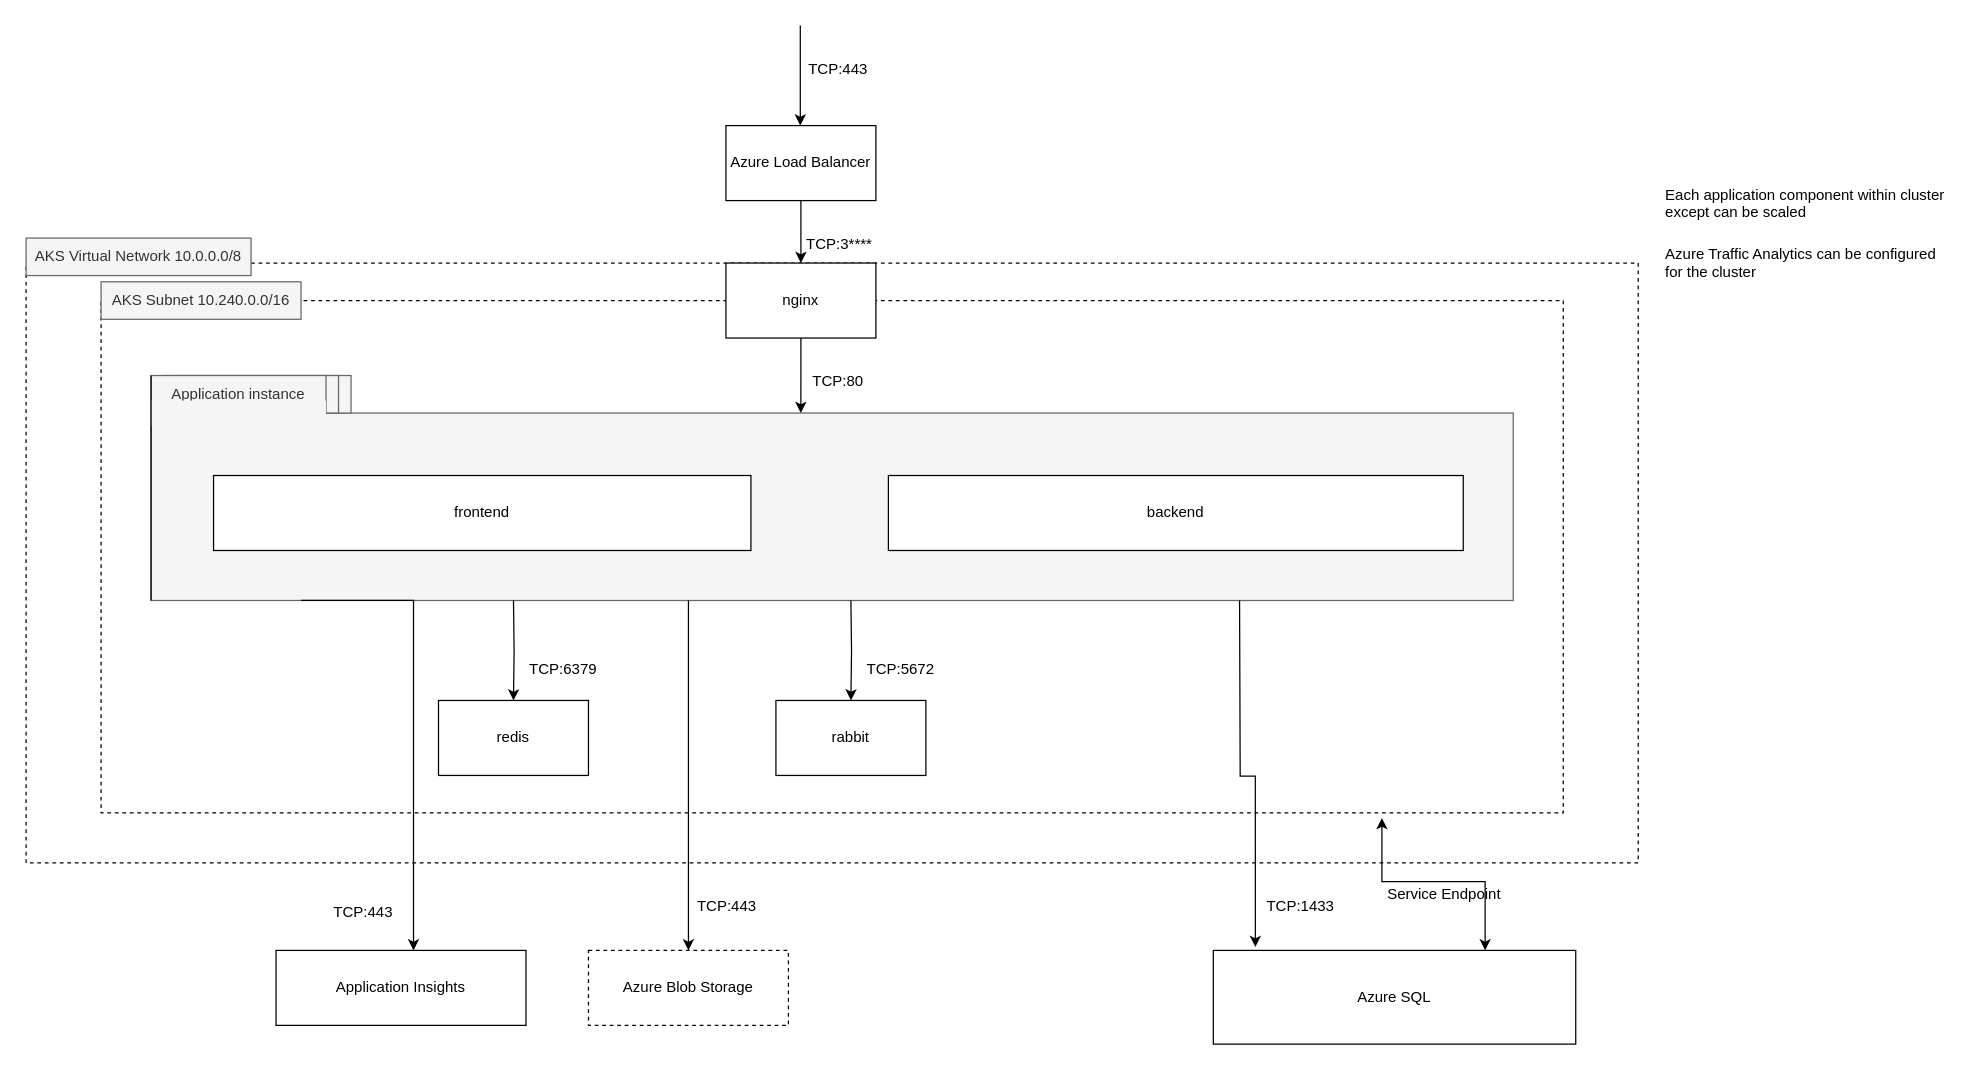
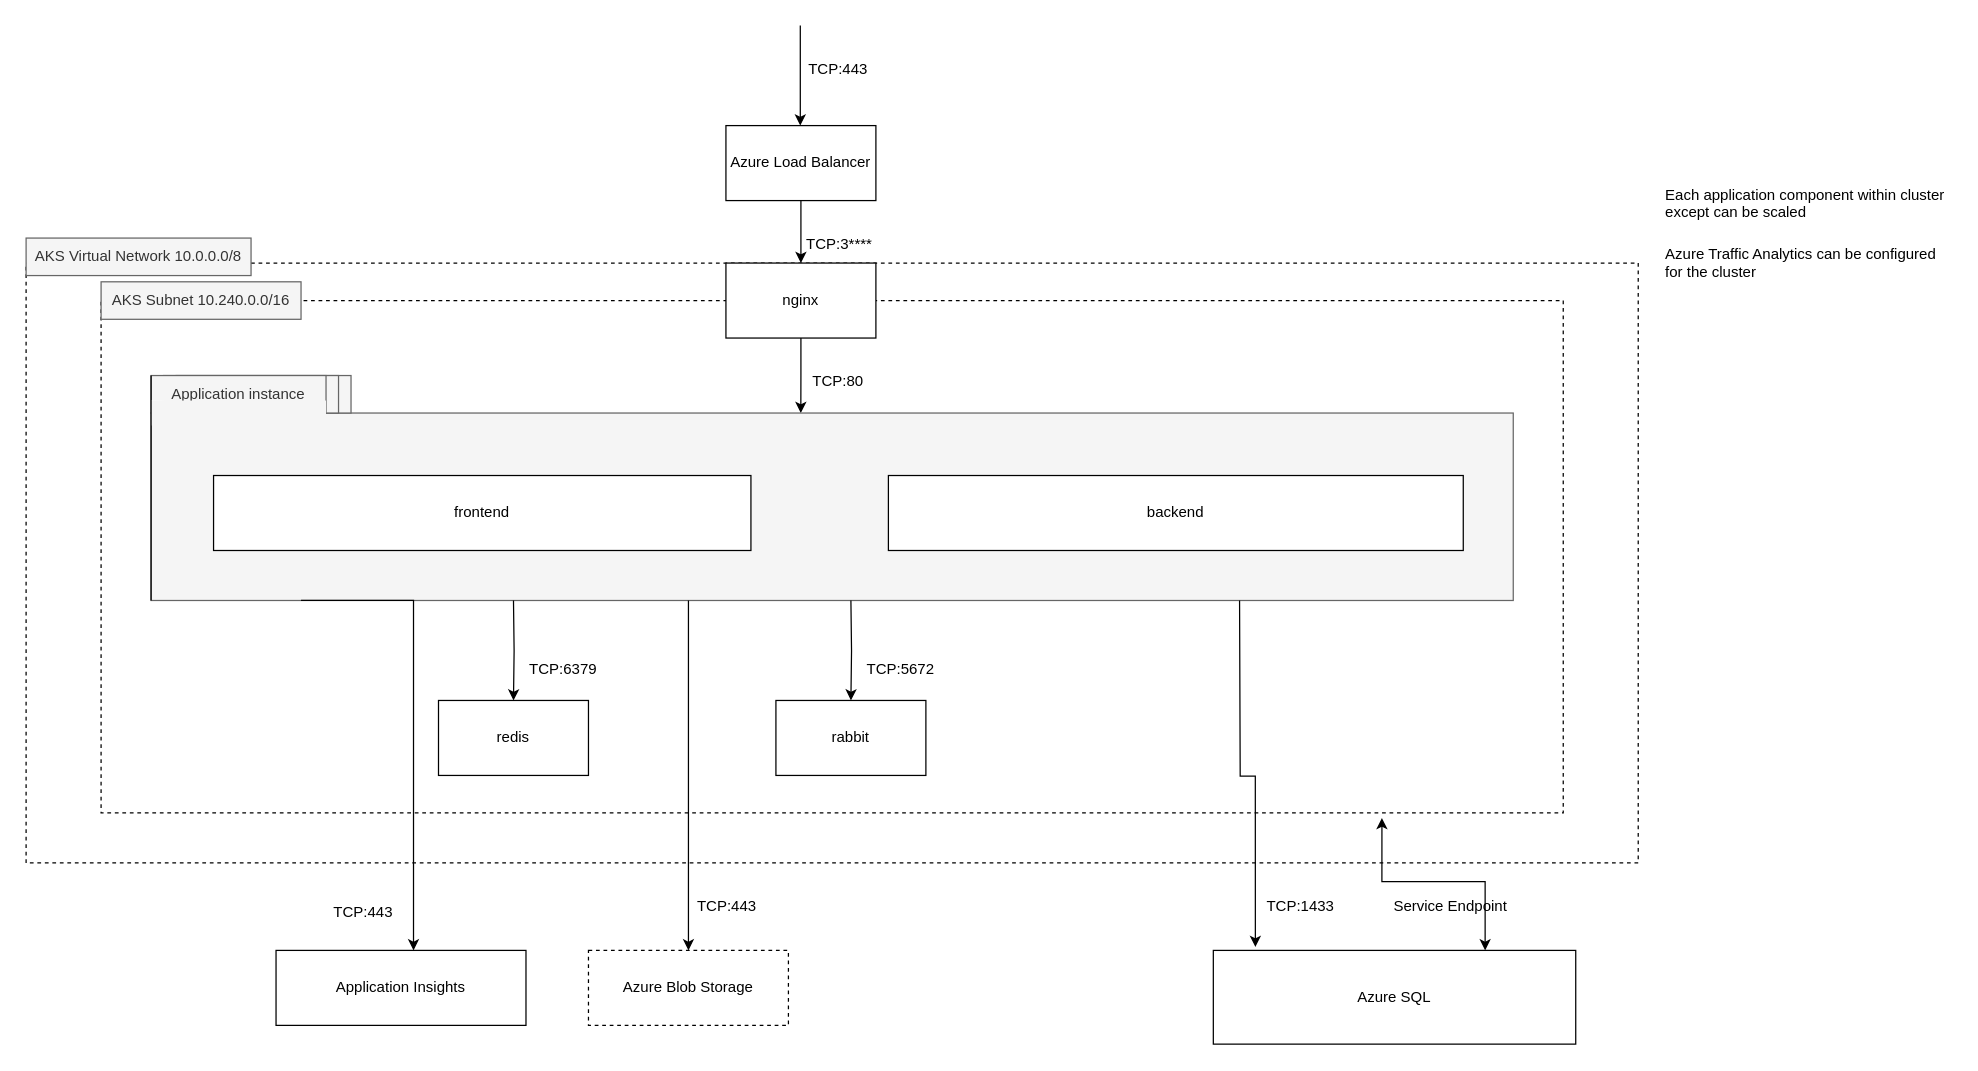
- <mxCell id="10" value="Service Endpoint" style="text;html=1;strokeColor=none;fillColor=none;align=center;verticalAlign=middle;whiteSpace=wrap;rounded=0;fontSize=12;" parent="1" vertex="1"><mxGeometry x="1105" y="700.26" width="100" height="30" as="geometry" /></mxCell>
+ <mxCell id="10" value="Service Endpoint" style="text;html=1;strokeColor=none;fillColor=none;align=center;verticalAlign=middle;whiteSpace=wrap;rounded=0;fontSize=12;" parent="1" vertex="1"><mxGeometry x="1110" y="710.26" width="100" height="30" as="geometry" /></mxCell>
